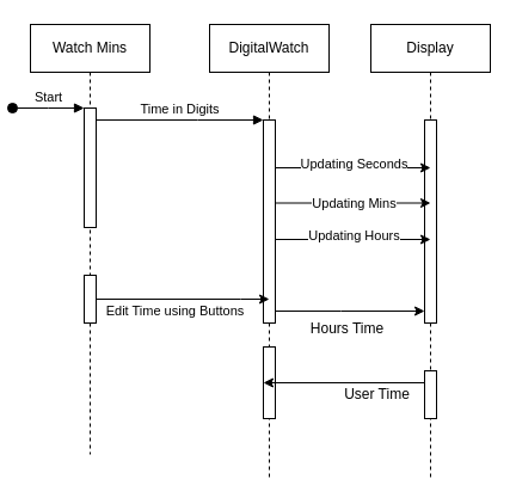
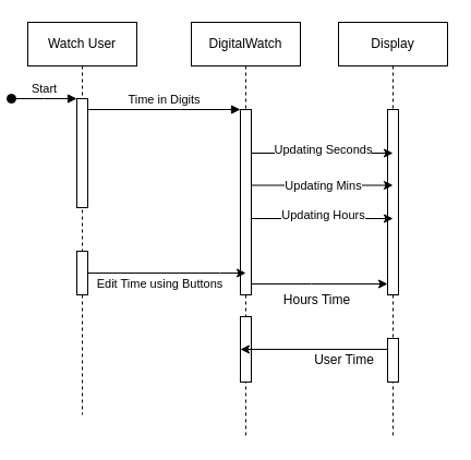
- <mxCell id="2" value="Watch Mins" style="shape=umlLifeline;perimeter=lifelinePerimeter;whiteSpace=wrap;html=1;container=0;dropTarget=0;collapsible=0;recursiveResize=0;outlineConnect=0;portConstraint=eastwest;newEdgeStyle={&quot;edgeStyle&quot;:&quot;elbowEdgeStyle&quot;,&quot;elbow&quot;:&quot;vertical&quot;,&quot;curved&quot;:0,&quot;rounded&quot;:0};" parent="1" vertex="1"><mxGeometry x="20" y="20" width="100" height="360" as="geometry" /></mxCell>
+ <mxCell id="2" value="Watch User" style="shape=umlLifeline;perimeter=lifelinePerimeter;whiteSpace=wrap;html=1;container=0;dropTarget=0;collapsible=0;recursiveResize=0;outlineConnect=0;portConstraint=eastwest;newEdgeStyle={&quot;edgeStyle&quot;:&quot;elbowEdgeStyle&quot;,&quot;elbow&quot;:&quot;vertical&quot;,&quot;curved&quot;:0,&quot;rounded&quot;:0};" parent="1" vertex="1"><mxGeometry x="20" y="20" width="100" height="360" as="geometry" /></mxCell>
